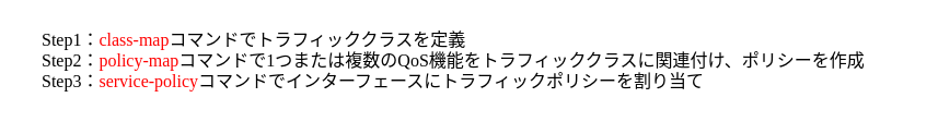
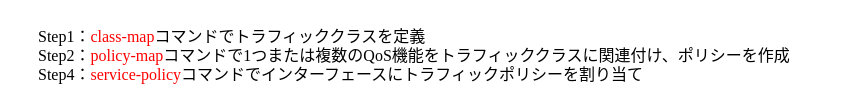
- <mxCell id="2" value="&lt;font style=&quot;font-size: medium;&quot; face=&quot;メイリオ&quot;&gt;　Step1：&lt;/font&gt;&lt;font style=&quot;font-size: medium;&quot; color=&quot;#ff0000&quot; face=&quot;メイリオ&quot;&gt;class-map&lt;/font&gt;&lt;font style=&quot;font-size: medium;&quot; face=&quot;メイリオ&quot;&gt;コマンドでトラフィッククラスを定義&lt;br&gt;&lt;font face=&quot;メイリオ&quot;&gt;　Step2：&lt;/font&gt;&lt;font color=&quot;#ff0000&quot; face=&quot;メイリオ&quot;&gt;policy-map&lt;/font&gt;コマンドで1つまたは複数のQoS機能をトラフィッククラスに関連付け、ポリシーを作成&lt;br&gt;　Step3：&lt;/font&gt;&lt;font style=&quot;font-size: medium;&quot; color=&quot;#ff0000&quot; face=&quot;メイリオ&quot;&gt;service-policy&lt;/font&gt;&lt;font style=&quot;font-size: medium;&quot; face=&quot;メイリオ&quot;&gt;コマンドでインターフェースにトラフィックポリシーを割り当て&lt;br&gt;&lt;/font&gt;" style="text;html=1;align=left;verticalAlign=middle;resizable=0;points=[];autosize=1;strokeColor=none;fillColor=none;" vertex="1" parent="1"><mxGeometry x="20" y="20" width="815" height="70" as="geometry" /></mxCell>
+ <mxCell id="2" value="&lt;font style=&quot;font-size: medium;&quot; face=&quot;メイリオ&quot;&gt;　Step1：&lt;/font&gt;&lt;font style=&quot;font-size: medium;&quot; color=&quot;#ff0000&quot; face=&quot;メイリオ&quot;&gt;class-map&lt;/font&gt;&lt;font style=&quot;font-size: medium;&quot; face=&quot;メイリオ&quot;&gt;コマンドでトラフィッククラスを定義&lt;br&gt;&lt;font face=&quot;メイリオ&quot;&gt;　Step2：&lt;/font&gt;&lt;font color=&quot;#ff0000&quot; face=&quot;メイリオ&quot;&gt;policy-map&lt;/font&gt;コマンドで1つまたは複数のQoS機能をトラフィッククラスに関連付け、ポリシーを作成&lt;br&gt;　Step4：&lt;/font&gt;&lt;font style=&quot;font-size: medium;&quot; color=&quot;#ff0000&quot; face=&quot;メイリオ&quot;&gt;service-policy&lt;/font&gt;&lt;font style=&quot;font-size: medium;&quot; face=&quot;メイリオ&quot;&gt;コマンドでインターフェースにトラフィックポリシーを割り当て&lt;br&gt;&lt;/font&gt;" style="text;html=1;align=left;verticalAlign=middle;resizable=0;points=[];autosize=1;strokeColor=none;fillColor=none;" vertex="1" parent="1"><mxGeometry x="20" y="20" width="815" height="70" as="geometry" /></mxCell>
